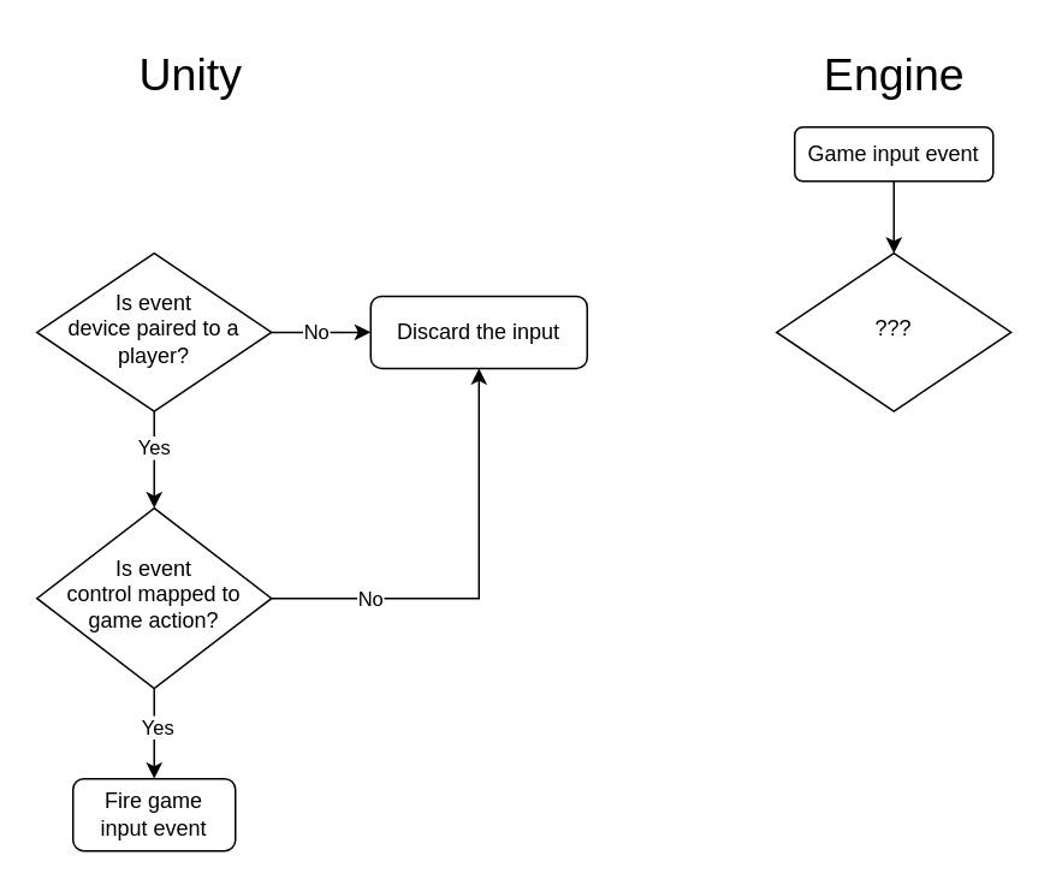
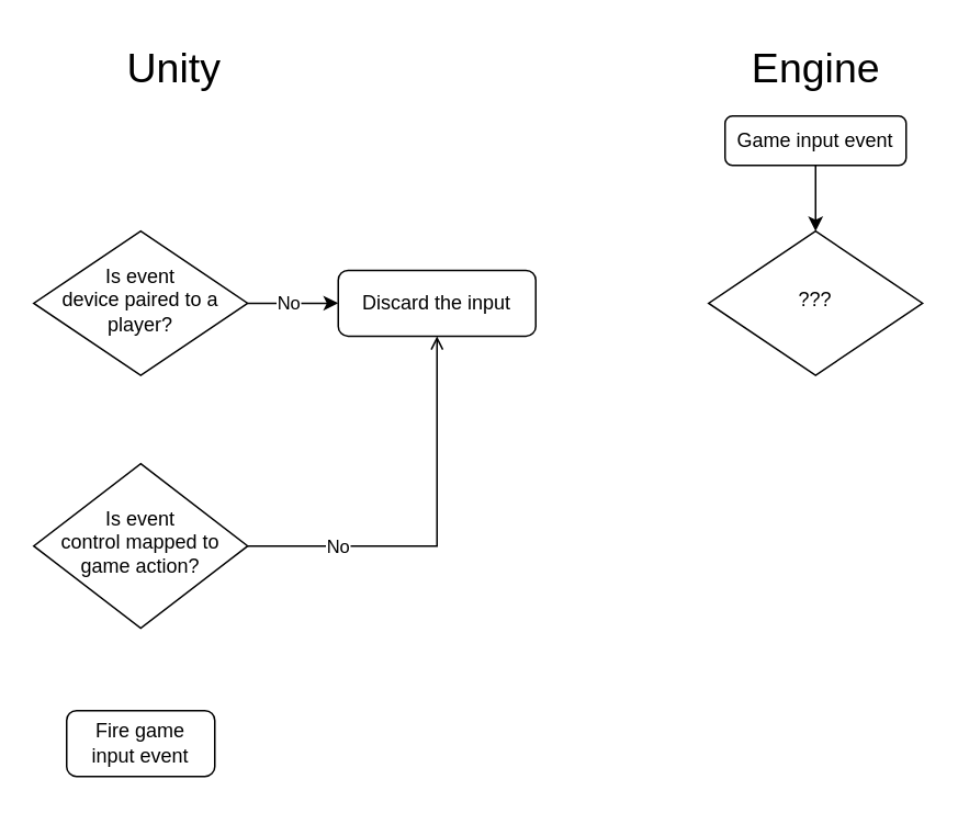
- <mxCell id="8" style="edgeStyle=orthogonalEdgeStyle;rounded=0;orthogonalLoop=1;jettySize=auto;html=1;entryX=0.5;entryY=1;entryDx=0;entryDy=0;" parent="1" source="12" target="7" edge="1"><mxGeometry relative="1" as="geometry" /></mxCell>
+ <mxCell id="8" style="edgeStyle=orthogonalEdgeStyle;rounded=0;orthogonalLoop=1;jettySize=auto;html=1;entryX=0.5;entryY=1;entryDx=0;entryDy=0;endArrow=open;" parent="1" source="12" target="7" edge="1"><mxGeometry relative="1" as="geometry" /></mxCell>
- <mxCell id="4" style="edgeStyle=orthogonalEdgeStyle;rounded=0;orthogonalLoop=1;jettySize=auto;html=1;entryX=0.5;entryY=0;entryDx=0;entryDy=0;" parent="1" source="6" target="12" edge="1"><mxGeometry relative="1" as="geometry" /></mxCell>
- <mxCell id="5" value="Yes" style="edgeLabel;html=1;align=center;verticalAlign=middle;resizable=0;points=[];" parent="4" vertex="1" connectable="0"><mxGeometry x="-0.256" y="-1" relative="1" as="geometry"><mxPoint as="offset" /></mxGeometry></mxCell>
- <mxCell id="10" style="edgeStyle=orthogonalEdgeStyle;rounded=0;orthogonalLoop=1;jettySize=auto;html=1;entryX=0.5;entryY=0;entryDx=0;entryDy=0;" parent="1" source="12" target="13" edge="1"><mxGeometry relative="1" as="geometry" /></mxCell>
- <mxCell id="11" value="Yes" style="edgeLabel;html=1;align=center;verticalAlign=middle;resizable=0;points=[];" parent="10" vertex="1" connectable="0"><mxGeometry x="-0.153" y="1" relative="1" as="geometry"><mxPoint as="offset" /></mxGeometry></mxCell>
